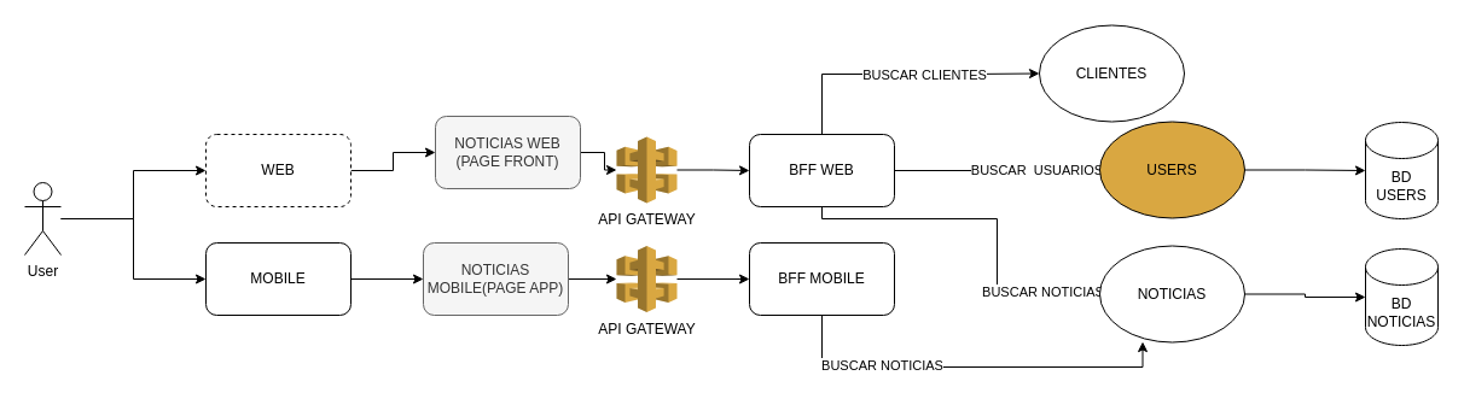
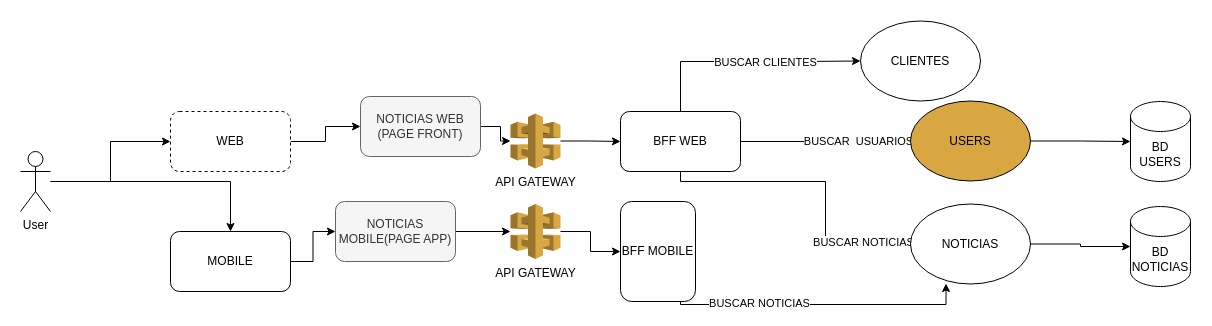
- <mxCell id="8" value="MOBILE" style="rounded=1;whiteSpace=wrap;html=1;" vertex="1" parent="1"><mxGeometry x="170" y="201" width="120" height="60" as="geometry" /></mxCell>
+ <mxCell id="8" value="MOBILE" style="rounded=1;whiteSpace=wrap;html=1;" vertex="1" parent="1"><mxGeometry x="170" y="231" width="120" height="60" as="geometry" /></mxCell>
- <mxCell id="19" value="NOTICIAS MOBILE(PAGE APP)" style="rounded=1;whiteSpace=wrap;html=1;fillColor=#f5f5f5;fontColor=#333333;strokeColor=#666666;" vertex="1" parent="1"><mxGeometry x="350" y="201" width="120" height="60" as="geometry" /></mxCell>
+ <mxCell id="19" value="NOTICIAS MOBILE(PAGE APP)" style="rounded=1;whiteSpace=wrap;html=1;fillColor=#f5f5f5;fontColor=#333333;strokeColor=#666666;" vertex="1" parent="1"><mxGeometry x="335" y="201" width="120" height="60" as="geometry" /></mxCell>
- <mxCell id="22" value="BFF MOBILE" style="rounded=1;whiteSpace=wrap;html=1;" vertex="1" parent="1"><mxGeometry x="620" y="201" width="120" height="60" as="geometry" /></mxCell>
+ <mxCell id="22" value="BFF MOBILE" style="rounded=1;whiteSpace=wrap;html=1;" vertex="1" parent="1"><mxGeometry x="620" y="201" width="75" height="100" as="geometry" /></mxCell>
